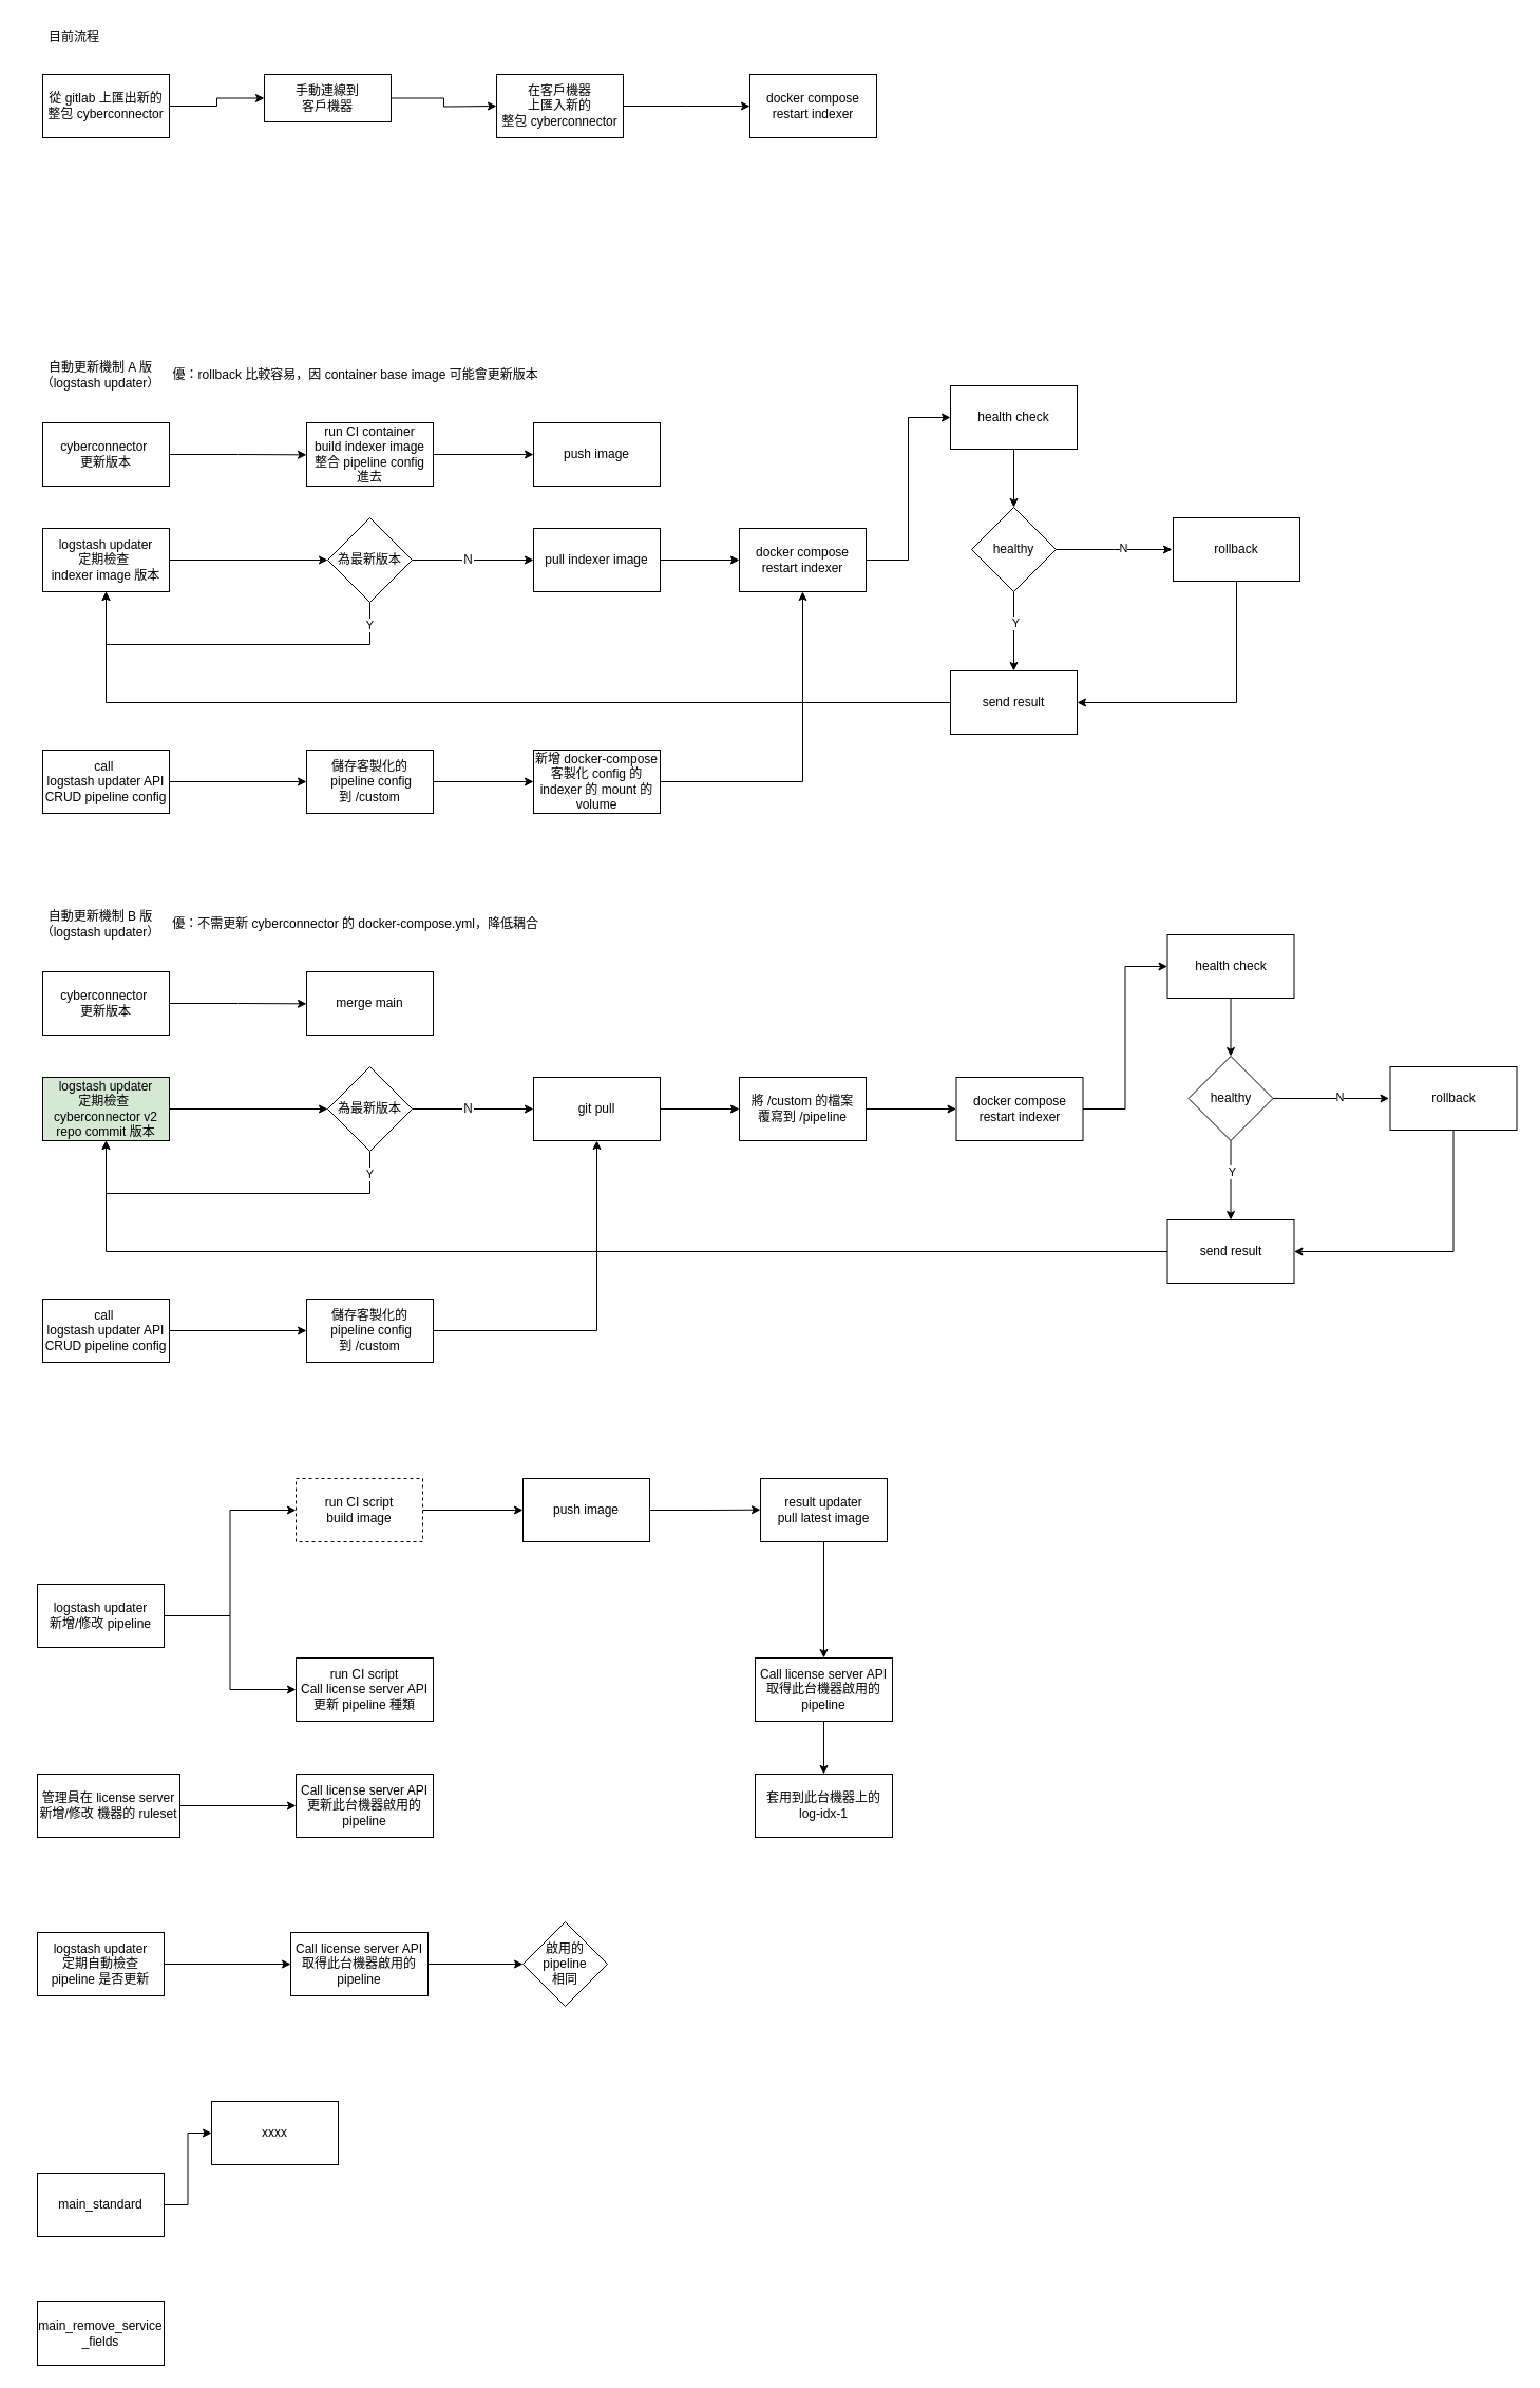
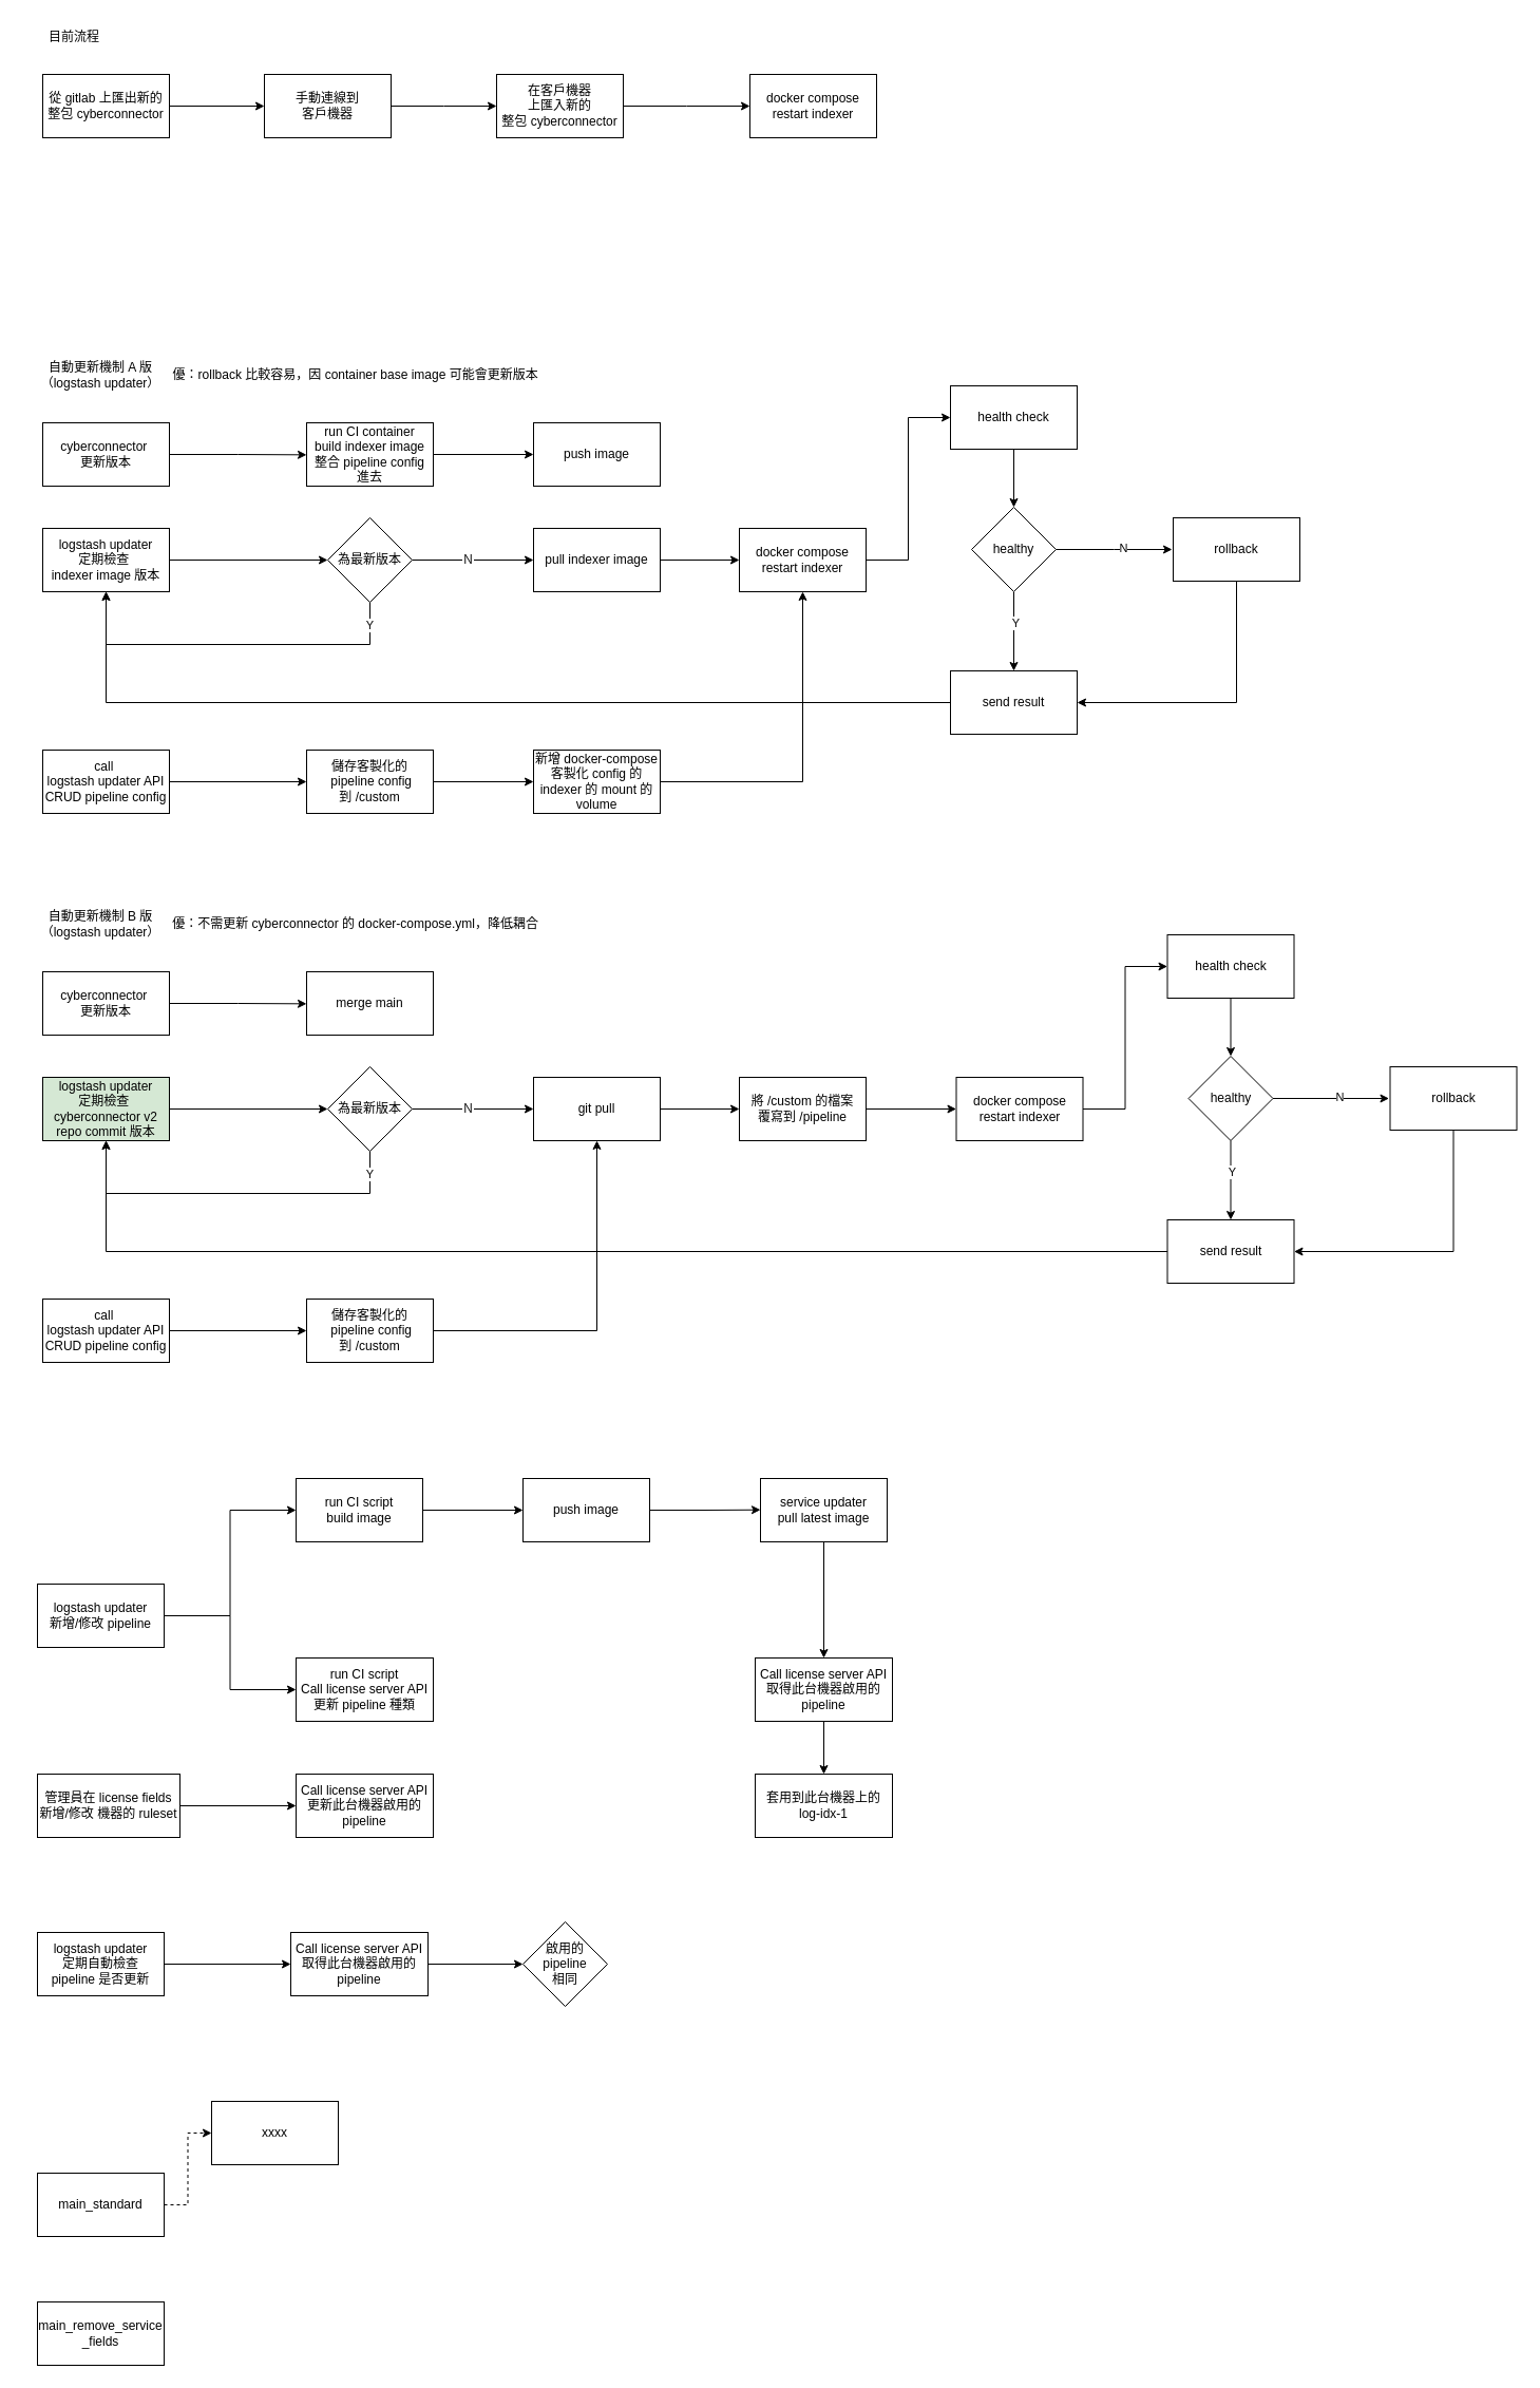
- <mxCell id="3" value="手動連線到&lt;div&gt;客戶機器&lt;/div&gt;" style="rounded=0;whiteSpace=wrap;html=1;" parent="1" vertex="1"><mxGeometry x="250" y="70" width="120" height="45" as="geometry" /></mxCell>
+ <mxCell id="3" value="手動連線到&lt;div&gt;客戶機器&lt;/div&gt;" style="rounded=0;whiteSpace=wrap;html=1;" parent="1" vertex="1"><mxGeometry x="250" y="70" width="120" height="60" as="geometry" /></mxCell>
- <mxCell id="82" value="run CI script&lt;div&gt;build image&lt;/div&gt;" style="rounded=0;whiteSpace=wrap;html=1;dashed=1;" parent="1" vertex="1"><mxGeometry x="280" y="1400" width="120" height="60" as="geometry" /></mxCell>
+ <mxCell id="82" value="run CI script&lt;div&gt;build image&lt;/div&gt;" style="rounded=0;whiteSpace=wrap;html=1;" parent="1" vertex="1"><mxGeometry x="280" y="1400" width="120" height="60" as="geometry" /></mxCell>
- <mxCell id="87" value="result updater&lt;div&gt;pull latest image&lt;/div&gt;" style="rounded=0;whiteSpace=wrap;html=1;" parent="1" vertex="1"><mxGeometry x="720" y="1400" width="120" height="60" as="geometry" /></mxCell>
+ <mxCell id="87" value="service updater&lt;div&gt;pull latest image&lt;/div&gt;" style="rounded=0;whiteSpace=wrap;html=1;" parent="1" vertex="1"><mxGeometry x="720" y="1400" width="120" height="60" as="geometry" /></mxCell>
- <mxCell id="92" value="管理員在 license server&lt;div&gt;新增/修改 機器的 ruleset&lt;/div&gt;" style="rounded=0;whiteSpace=wrap;html=1;" parent="1" vertex="1"><mxGeometry x="35" y="1680" width="135" height="60" as="geometry" /></mxCell>
+ <mxCell id="92" value="管理員在 license fields&lt;div&gt;新增/修改 機器的 ruleset&lt;/div&gt;" style="rounded=0;whiteSpace=wrap;html=1;" parent="1" vertex="1"><mxGeometry x="35" y="1680" width="135" height="60" as="geometry" /></mxCell>
- <mxCell id="99" style="edgeStyle=orthogonalEdgeStyle;rounded=0;orthogonalLoop=1;jettySize=auto;html=1;exitX=1;exitY=0.5;exitDx=0;exitDy=0;entryX=0;entryY=0.5;entryDx=0;entryDy=0;" parent="1" source="100" target="102" edge="1"><mxGeometry relative="1" as="geometry" /></mxCell>
+ <mxCell id="99" style="edgeStyle=orthogonalEdgeStyle;rounded=0;orthogonalLoop=1;jettySize=auto;html=1;exitX=1;exitY=0.5;exitDx=0;exitDy=0;entryX=0;entryY=0.5;entryDx=0;entryDy=0;dashed=1;" parent="1" source="100" target="102" edge="1"><mxGeometry relative="1" as="geometry" /></mxCell>
